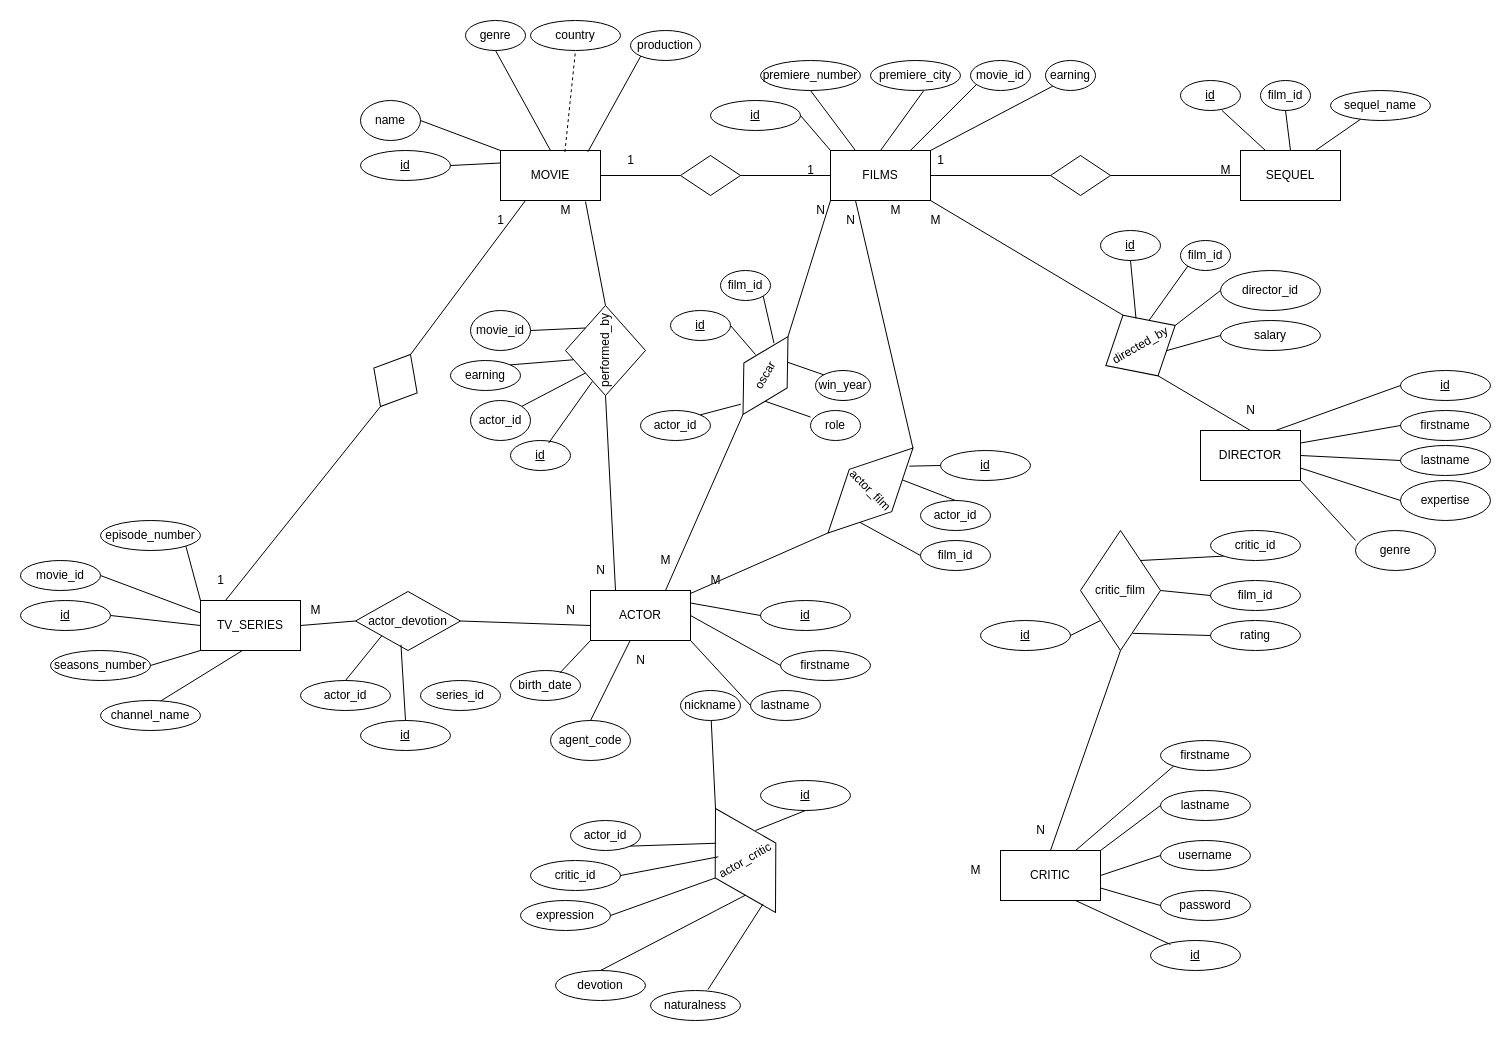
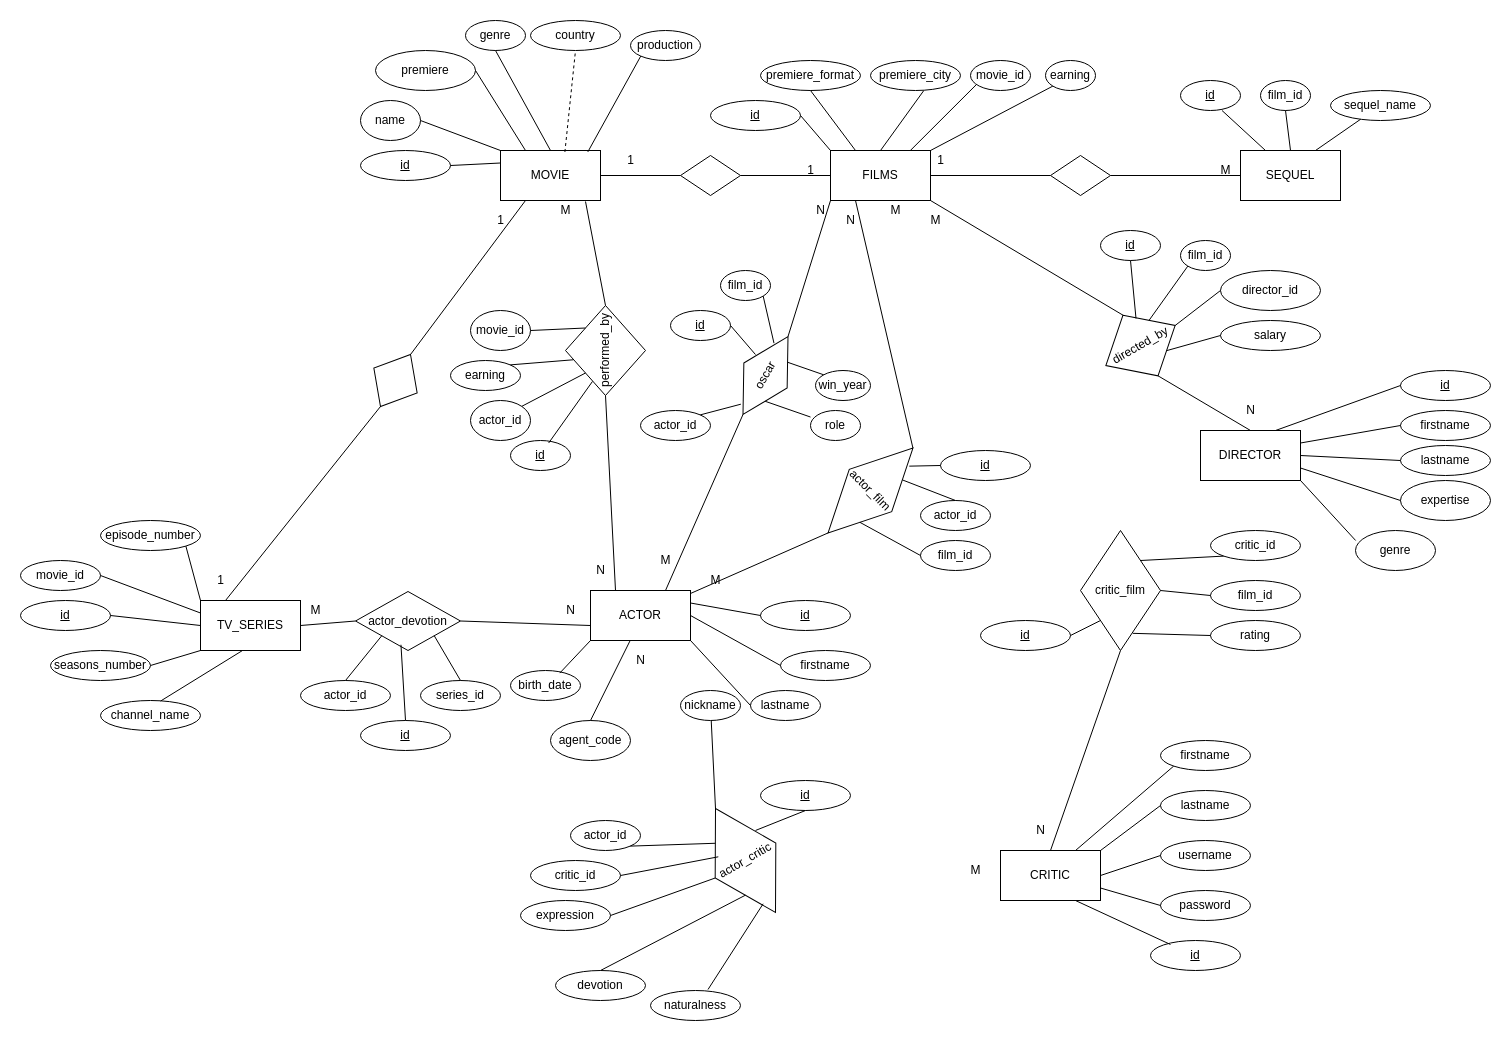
+ <mxCell id="7" value="premiere" style="ellipse;whiteSpace=wrap;html=1;" parent="1" vertex="1"><mxGeometry x="375" y="50" width="100" height="40" as="geometry" /></mxCell>
- <mxCell id="38" value="premiere_number" style="ellipse;whiteSpace=wrap;html=1;" parent="1" vertex="1"><mxGeometry x="760" y="60" width="100" height="30" as="geometry" /></mxCell>
+ <mxCell id="38" value="premiere_format" style="ellipse;whiteSpace=wrap;html=1;" parent="1" vertex="1"><mxGeometry x="760" y="60" width="100" height="30" as="geometry" /></mxCell>
+ <mxCell id="10" value="" style="endArrow=none;html=1;entryX=0.25;entryY=0;entryDx=0;entryDy=0;exitX=1;exitY=0.5;exitDx=0;exitDy=0;" parent="1" source="7" target="2" edge="1"><mxGeometry width="50" height="50" relative="1" as="geometry"><mxPoint x="530" y="130" as="sourcePoint" /><mxPoint x="660" y="310" as="targetPoint" /></mxGeometry></mxCell>
+ <mxCell id="135" value="" style="endArrow=none;html=1;exitX=0.5;exitY=0;exitDx=0;exitDy=0;entryX=1;entryY=1;entryDx=0;entryDy=0;" parent="1" source="133" target="128" edge="1"><mxGeometry width="50" height="50" relative="1" as="geometry"><mxPoint x="550" y="580" as="sourcePoint" /><mxPoint x="600" y="530" as="targetPoint" /></mxGeometry></mxCell>
